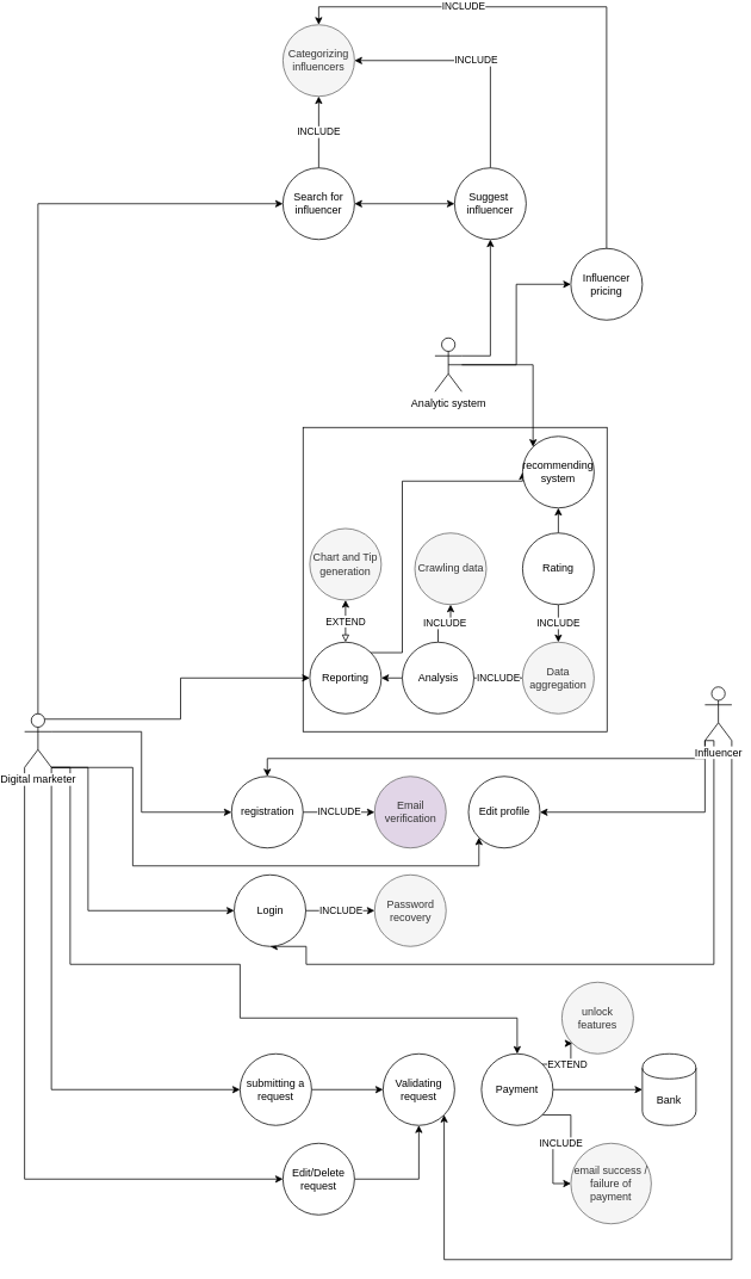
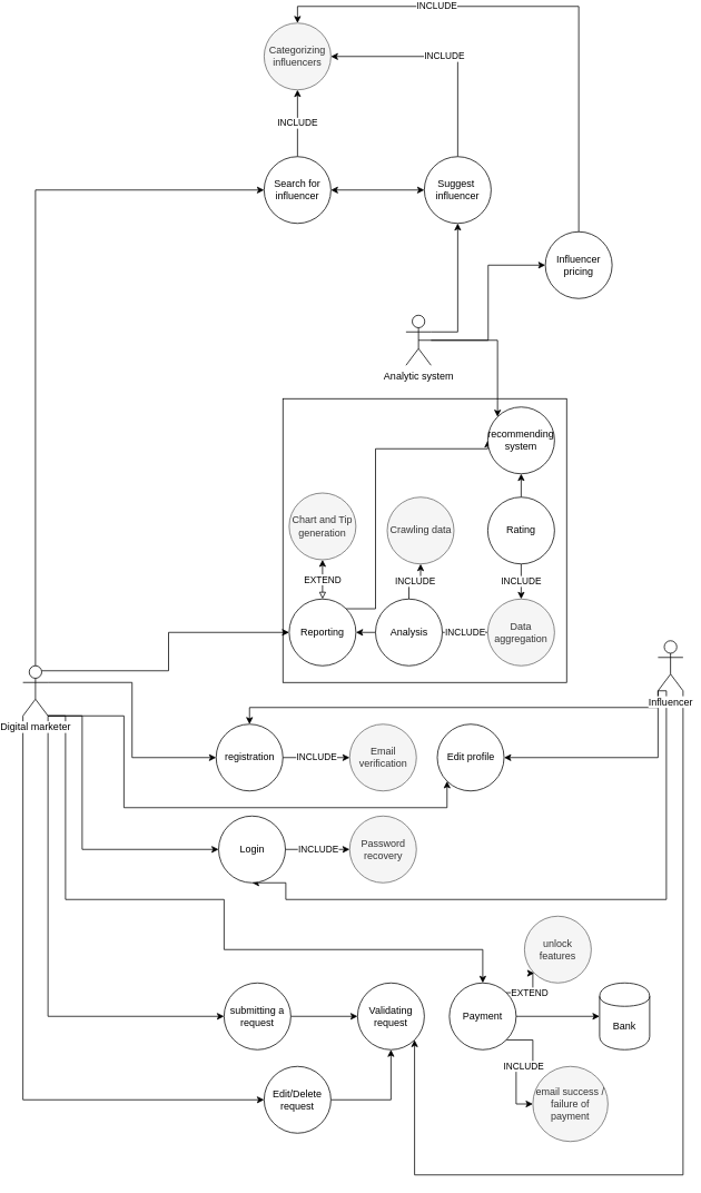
- <mxCell id="42" value="Influencer pricing" style="ellipse;whiteSpace=wrap;html=1;aspect=fixed;fillColor=none;" vertex="1" parent="1"><mxGeometry x="631" y="270" width="80" height="80" as="geometry" /></mxCell>
+ <mxCell id="42" value="Influencer pricing" style="ellipse;whiteSpace=wrap;html=1;aspect=fixed;fillColor=none;" vertex="1" parent="1"><mxGeometry x="646" y="270" width="80" height="80" as="geometry" /></mxCell>
- <mxCell id="45" value="Email verification" style="ellipse;whiteSpace=wrap;html=1;aspect=fixed;fillColor=#e1d5e7;strokeColor=#666666;fontColor=#333333;" vertex="1" parent="1"><mxGeometry x="411.5" y="860" width="80" height="80" as="geometry" /></mxCell>
+ <mxCell id="45" value="Email verification" style="ellipse;whiteSpace=wrap;html=1;aspect=fixed;fillColor=#f5f5f5;strokeColor=#666666;fontColor=#333333;" vertex="1" parent="1"><mxGeometry x="411.5" y="860" width="80" height="80" as="geometry" /></mxCell>
